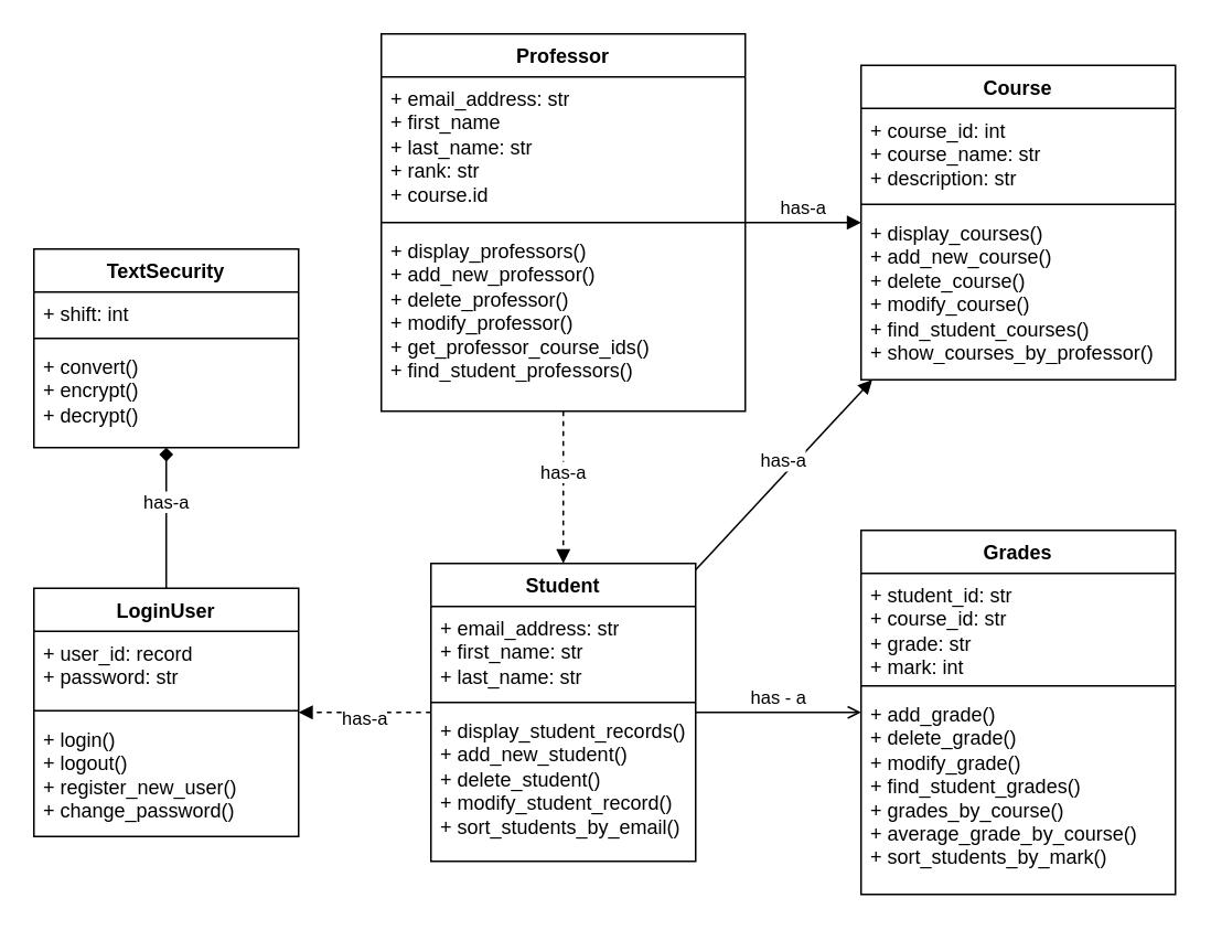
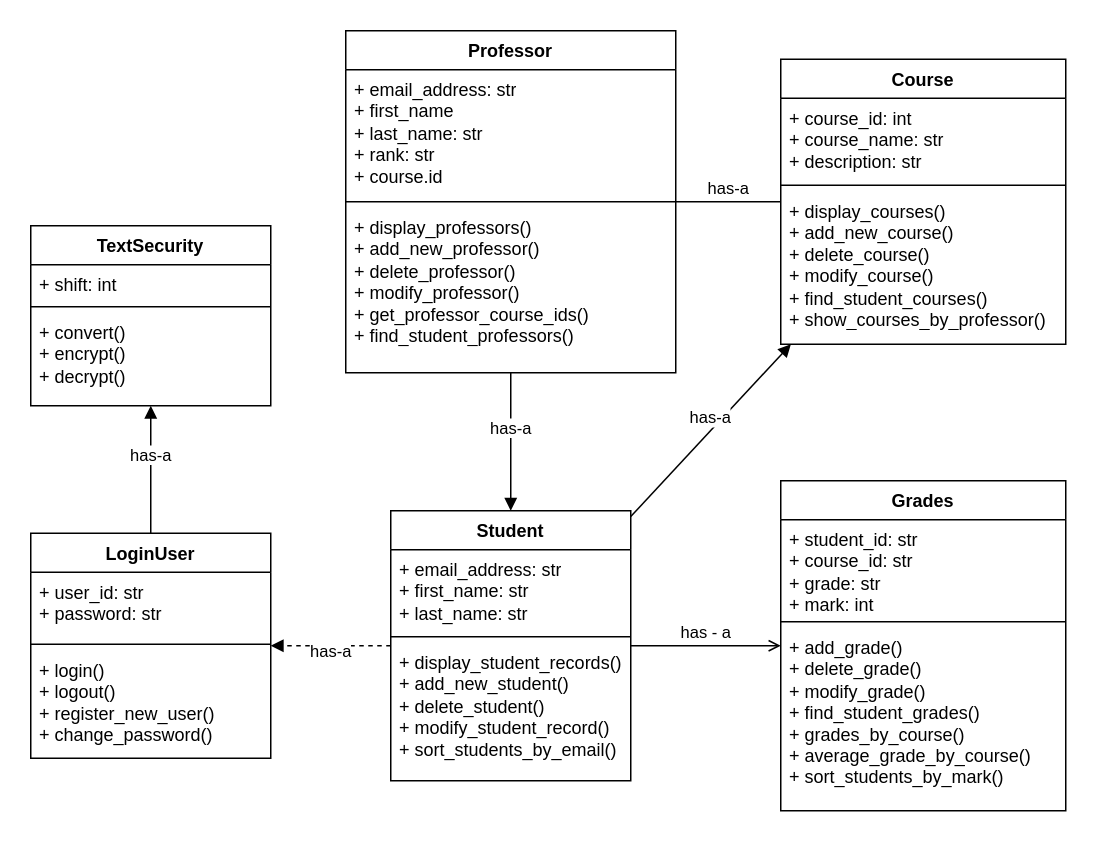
- <mxCell id="28" value="has-a" style="html=1;verticalAlign=bottom;endArrow=block;curved=0;rounded=0;" edge="1" parent="1" source="10" target="6"><mxGeometry width="80" relative="1" as="geometry"><mxPoint x="430" y="240" as="sourcePoint" /><mxPoint x="510" y="240" as="targetPoint" /></mxGeometry></mxCell>
+ <mxCell id="28" value="has-a" style="html=1;verticalAlign=bottom;endArrow=none;curved=0;rounded=0;" edge="1" parent="1" source="10" target="6"><mxGeometry width="80" relative="1" as="geometry"><mxPoint x="430" y="240" as="sourcePoint" /><mxPoint x="510" y="240" as="targetPoint" /></mxGeometry></mxCell>
- <mxCell id="32" value="has-a" style="html=1;verticalAlign=bottom;endArrow=diamond;curved=0;rounded=0;" edge="1" parent="1" source="14" target="22"><mxGeometry width="80" relative="1" as="geometry"><mxPoint x="310" y="300" as="sourcePoint" /><mxPoint x="390" y="300" as="targetPoint" /></mxGeometry></mxCell>
+ <mxCell id="32" value="has-a" style="html=1;verticalAlign=bottom;endArrow=block;curved=0;rounded=0;" edge="1" parent="1" source="14" target="22"><mxGeometry width="80" relative="1" as="geometry"><mxPoint x="310" y="300" as="sourcePoint" /><mxPoint x="390" y="300" as="targetPoint" /></mxGeometry></mxCell>
- <mxCell id="29" value="has-a" style="html=1;verticalAlign=bottom;endArrow=block;curved=0;rounded=0;dashed=1;" edge="1" parent="1" source="10" target="2"><mxGeometry width="80" relative="1" as="geometry"><mxPoint x="440" y="230" as="sourcePoint" /><mxPoint x="520" y="230" as="targetPoint" /></mxGeometry></mxCell>
+ <mxCell id="29" value="has-a" style="html=1;verticalAlign=bottom;endArrow=block;curved=0;rounded=0;" edge="1" parent="1" source="10" target="2"><mxGeometry width="80" relative="1" as="geometry"><mxPoint x="440" y="230" as="sourcePoint" /><mxPoint x="520" y="230" as="targetPoint" /></mxGeometry></mxCell>
- <mxCell id="15" value="+ user_id: record&lt;div&gt;+ password: str&lt;/div&gt;" style="text;strokeColor=none;fillColor=none;align=left;verticalAlign=top;spacingLeft=4;spacingRight=4;overflow=hidden;rotatable=0;points=[[0,0.5],[1,0.5]];portConstraint=eastwest;whiteSpace=wrap;html=1;" parent="14" vertex="1"><mxGeometry y="26" width="160" height="44" as="geometry" /></mxCell>
+ <mxCell id="15" value="+ user_id: str&lt;div&gt;+ password: str&lt;/div&gt;" style="text;strokeColor=none;fillColor=none;align=left;verticalAlign=top;spacingLeft=4;spacingRight=4;overflow=hidden;rotatable=0;points=[[0,0.5],[1,0.5]];portConstraint=eastwest;whiteSpace=wrap;html=1;" parent="14" vertex="1"><mxGeometry y="26" width="160" height="44" as="geometry" /></mxCell>
